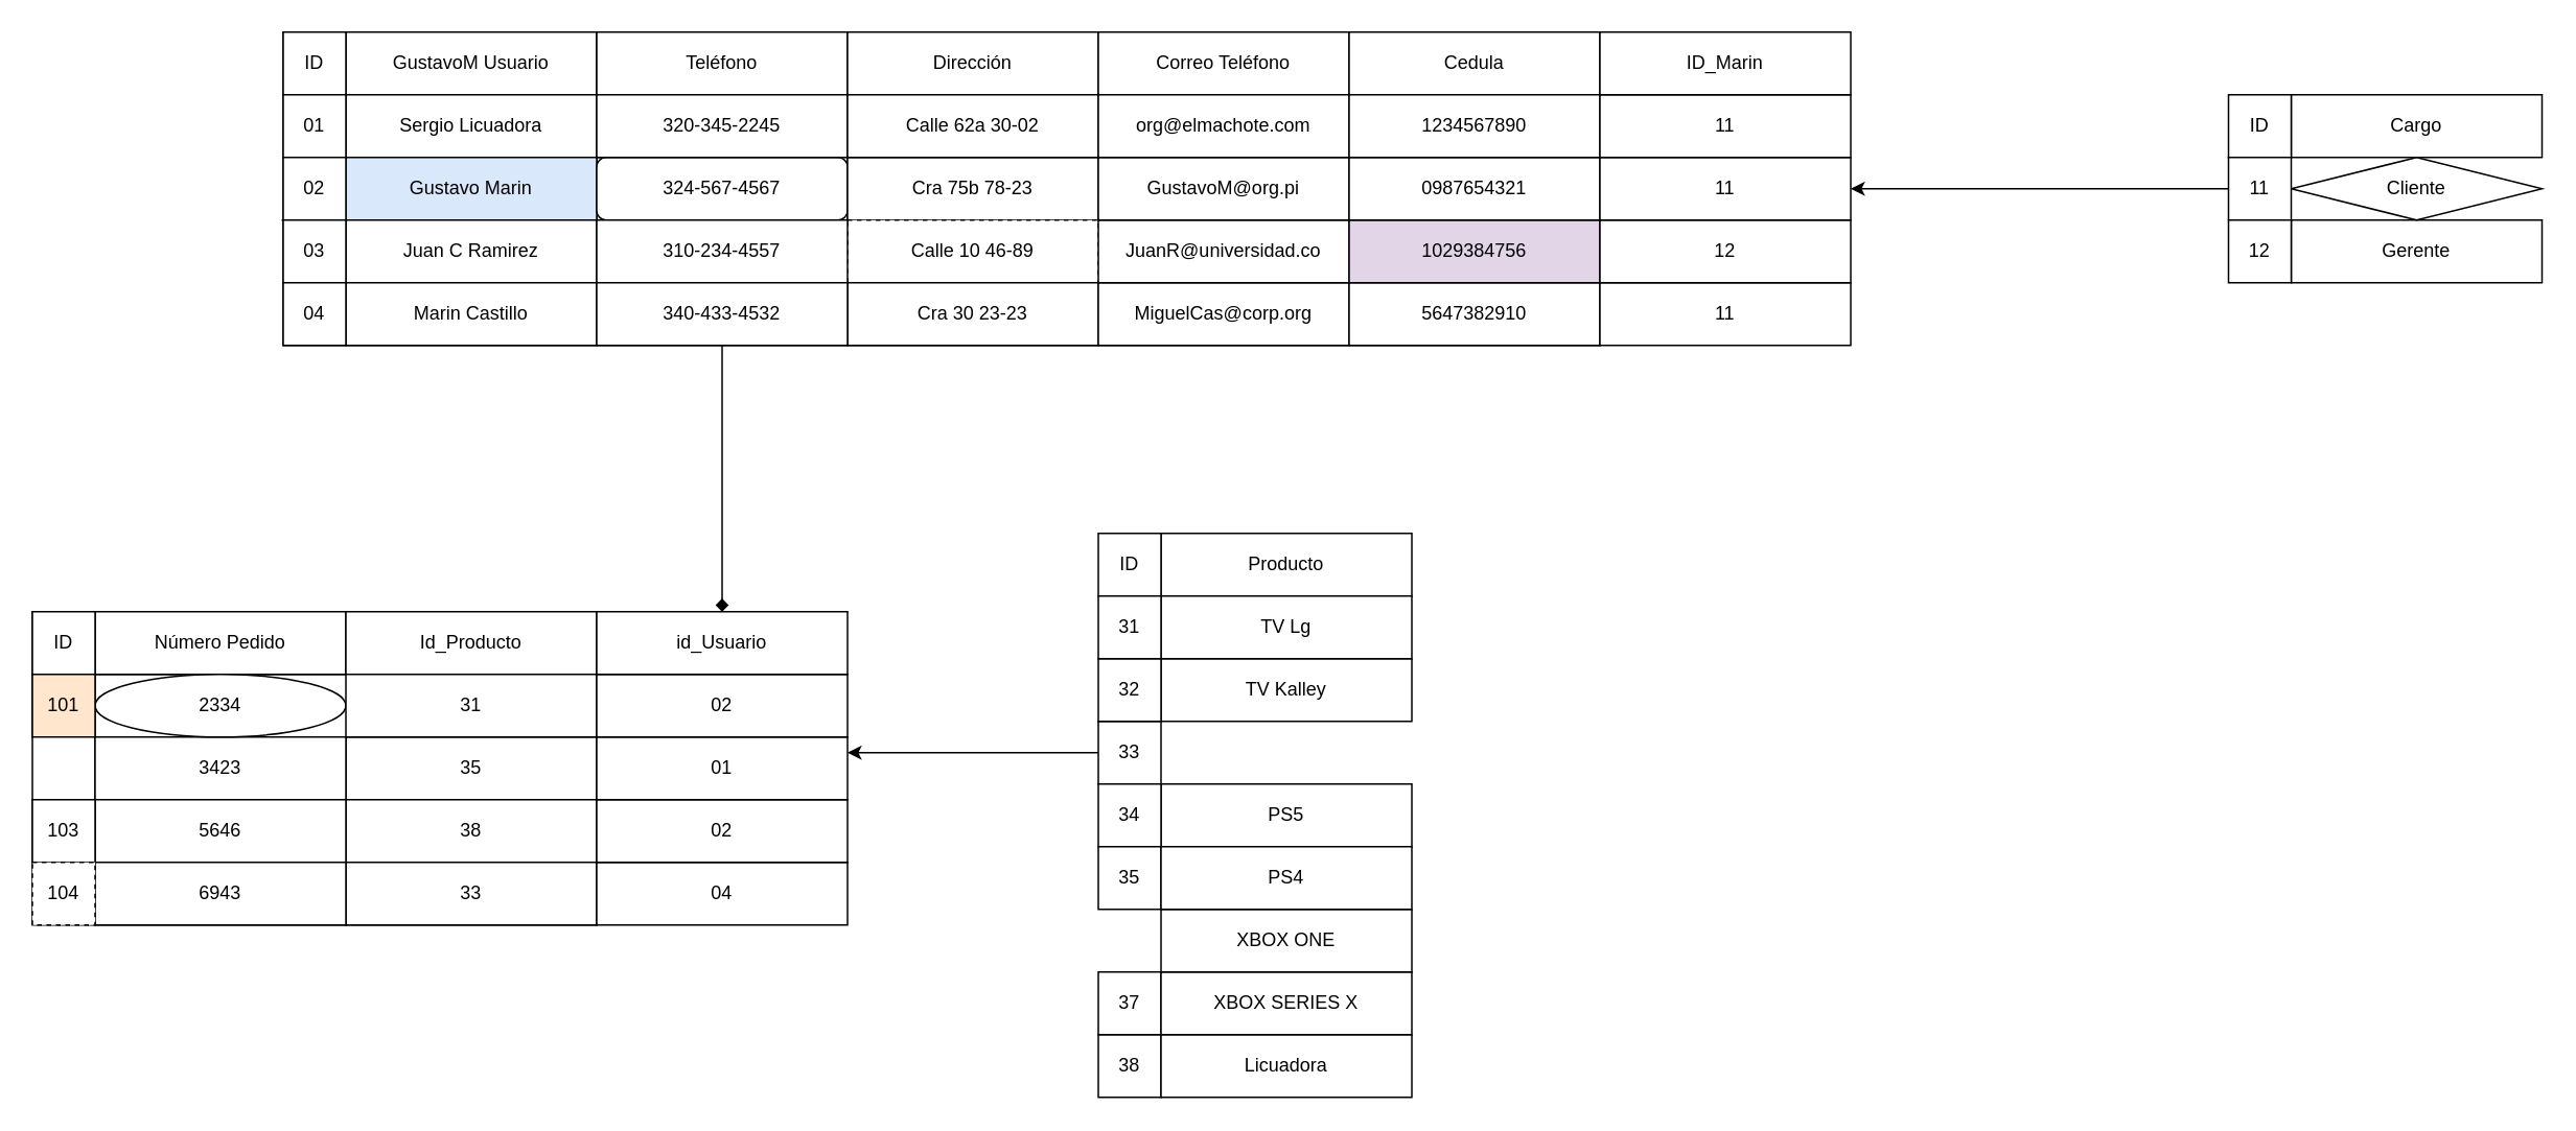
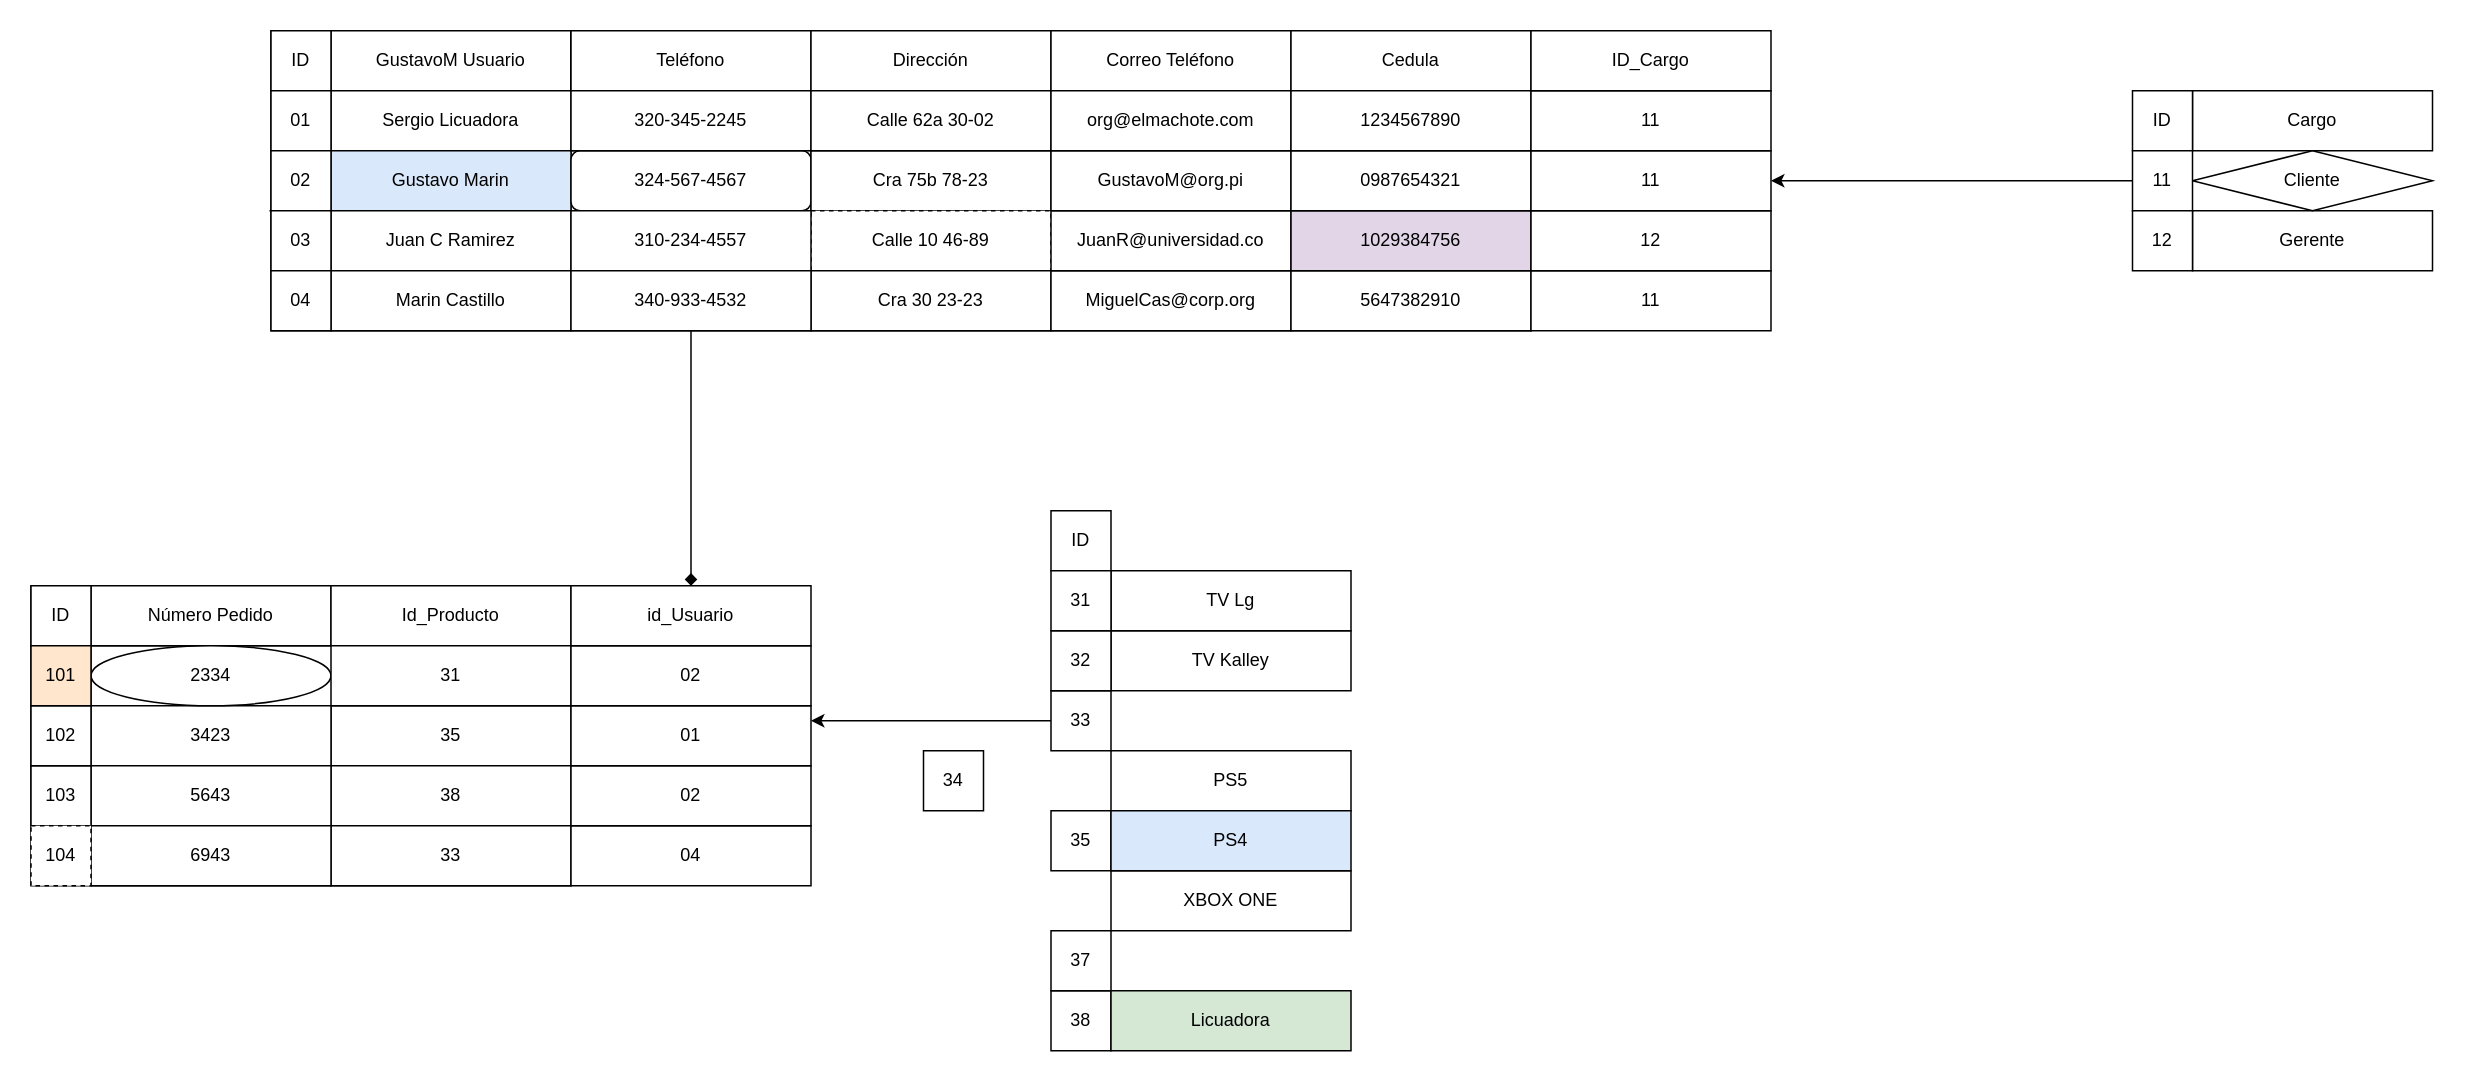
- <mxCell id="89" value="ID_Marin" style="rounded=0;whiteSpace=wrap;html=1;" parent="1" vertex="1"><mxGeometry x="1020" y="20" width="160" height="40" as="geometry" /></mxCell>
+ <mxCell id="89" value="ID_Cargo" style="rounded=0;whiteSpace=wrap;html=1;" parent="1" vertex="1"><mxGeometry x="1020" y="20" width="160" height="40" as="geometry" /></mxCell>
- <mxCell id="30" value="340-433-4532" style="rounded=0;whiteSpace=wrap;html=1;" parent="1" vertex="1"><mxGeometry x="380" y="180" width="160" height="40" as="geometry" /></mxCell>
+ <mxCell id="30" value="340-933-4532" style="rounded=0;whiteSpace=wrap;html=1;" parent="1" vertex="1"><mxGeometry x="380" y="180" width="160" height="40" as="geometry" /></mxCell>
- <mxCell id="52" value="Producto" style="rounded=0;whiteSpace=wrap;html=1;" parent="1" vertex="1"><mxGeometry x="740" y="340" width="160" height="40" as="geometry" /></mxCell>
+ <mxCell id="82" value="102" style="rounded=0;whiteSpace=wrap;html=1;" parent="1" vertex="1"><mxGeometry x="20" y="470" width="40" height="40" as="geometry" /></mxCell>
- <mxCell id="61" value="34" style="rounded=0;whiteSpace=wrap;html=1;" parent="1" vertex="1"><mxGeometry x="700" y="500" width="40" height="40" as="geometry" /></mxCell>
+ <mxCell id="61" value="34" style="rounded=0;whiteSpace=wrap;html=1;" parent="1" vertex="1"><mxGeometry x="615" y="500" width="40" height="40" as="geometry" /></mxCell>
- <mxCell id="76" value="5646" style="rounded=0;whiteSpace=wrap;html=1;" parent="1" vertex="1"><mxGeometry x="60" y="510" width="160" height="40" as="geometry" /></mxCell>
+ <mxCell id="76" value="5643" style="rounded=0;whiteSpace=wrap;html=1;" parent="1" vertex="1"><mxGeometry x="60" y="510" width="160" height="40" as="geometry" /></mxCell>
- <mxCell id="68" value="PS4" style="rounded=0;whiteSpace=wrap;html=1;" parent="1" vertex="1"><mxGeometry x="740" y="540" width="160" height="40" as="geometry" /></mxCell>
+ <mxCell id="68" value="PS4" style="rounded=0;whiteSpace=wrap;html=1;fillColor=#dae8fc;" parent="1" vertex="1"><mxGeometry x="740" y="540" width="160" height="40" as="geometry" /></mxCell>
- <mxCell id="66" value="XBOX SERIES X" style="rounded=0;whiteSpace=wrap;html=1;" parent="1" vertex="1"><mxGeometry x="740" y="620" width="160" height="40" as="geometry" /></mxCell>
- <mxCell id="65" value="Licuadora" style="rounded=0;whiteSpace=wrap;html=1;" parent="1" vertex="1"><mxGeometry x="740" y="660" width="160" height="40" as="geometry" /></mxCell>
+ <mxCell id="65" value="Licuadora" style="rounded=0;whiteSpace=wrap;html=1;fillColor=#d5e8d4;" parent="1" vertex="1"><mxGeometry x="740" y="660" width="160" height="40" as="geometry" /></mxCell>
